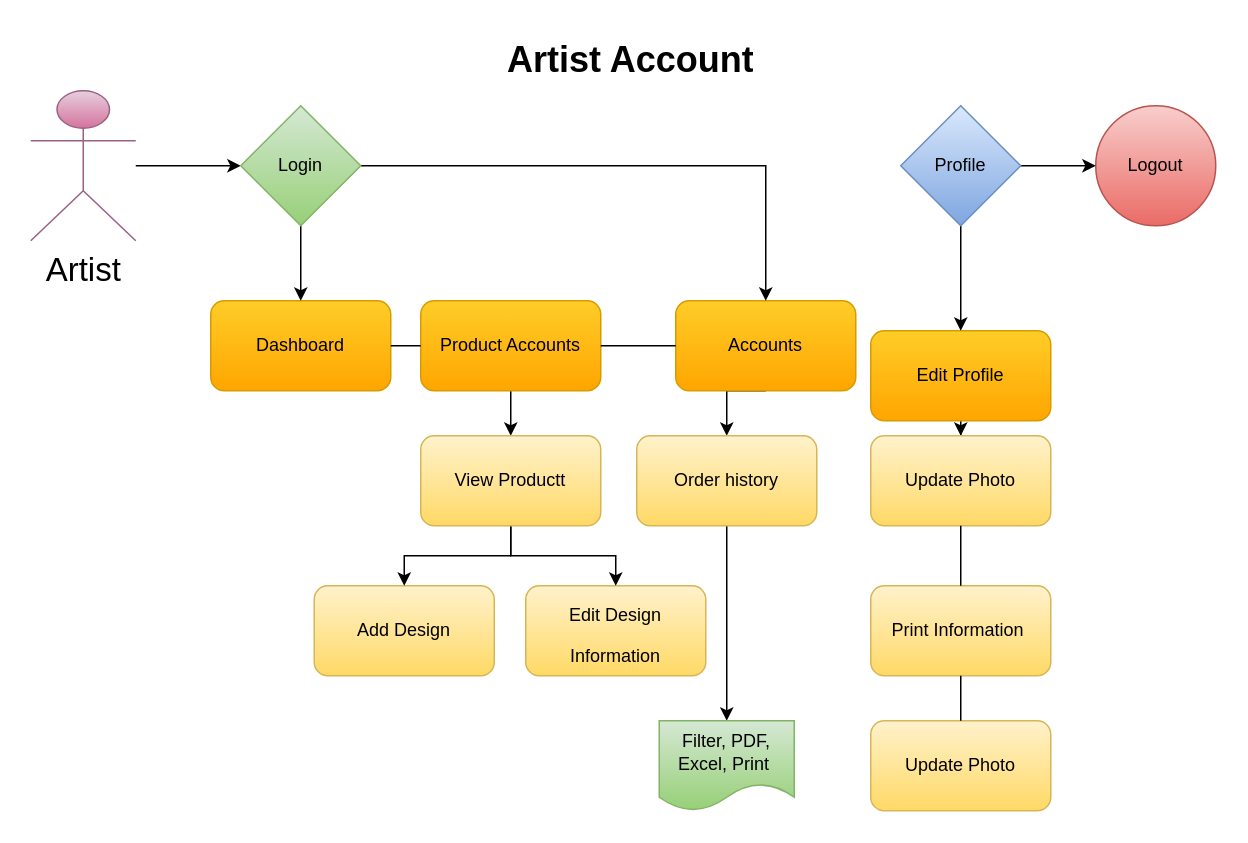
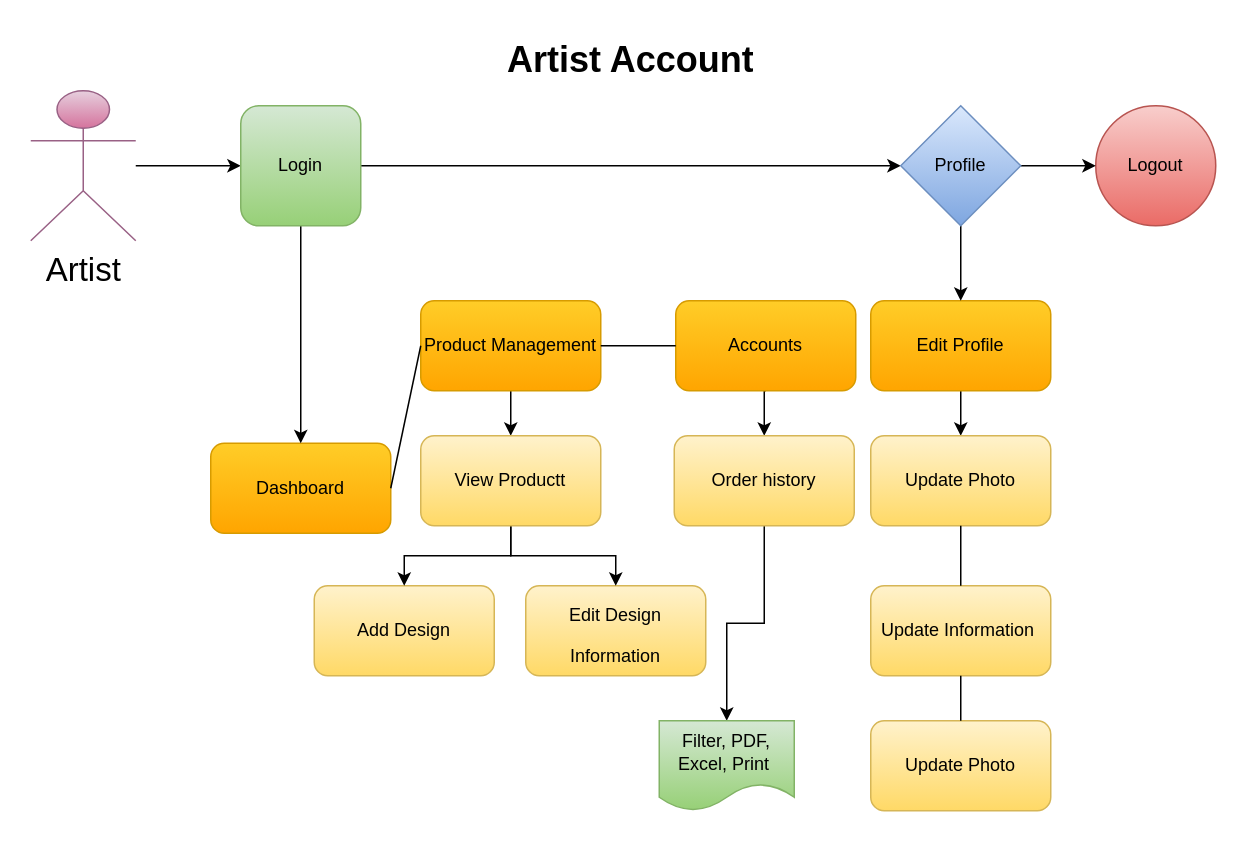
- <mxCell id="29" value="Login" style="rhombus;whiteSpace=wrap;html=1;fontSize=12;fillColor=#d5e8d4;gradientColor=#97d077;strokeColor=#82b366;" vertex="1" parent="1"><mxGeometry x="160" y="70" width="80" height="80" as="geometry" /></mxCell>
+ <mxCell id="29" value="Login" style="whiteSpace=wrap;html=1;fontSize=12;fillColor=#d5e8d4;gradientColor=#97d077;strokeColor=#82b366;rounded=1;" vertex="1" parent="1"><mxGeometry x="160" y="70" width="80" height="80" as="geometry" /></mxCell>
- <mxCell id="27" style="edgeStyle=orthogonalEdgeStyle;rounded=0;orthogonalLoop=1;jettySize=auto;html=1;exitX=1;exitY=0.5;exitDx=0;exitDy=0;fontSize=12;" edge="1" parent="1" source="29" target="6"><mxGeometry relative="1" as="geometry"><mxPoint x="660" y="110" as="targetPoint" /></mxGeometry></mxCell>
+ <mxCell id="27" style="edgeStyle=orthogonalEdgeStyle;rounded=0;orthogonalLoop=1;jettySize=auto;html=1;exitX=1;exitY=0.5;exitDx=0;exitDy=0;entryX=0;entryY=0.5;entryDx=0;entryDy=0;fontSize=12;" edge="1" parent="1" source="29" target="33"><mxGeometry relative="1" as="geometry"><mxPoint x="660" y="110" as="targetPoint" /></mxGeometry></mxCell>
- <mxCell id="2" value="Dashboard" style="rounded=1;whiteSpace=wrap;html=1;fillColor=#ffcd28;gradientColor=#ffa500;strokeColor=#d79b00;" vertex="1" parent="1"><mxGeometry x="140" y="200" width="120" height="60" as="geometry" /></mxCell>
+ <mxCell id="2" value="Dashboard" style="rounded=1;whiteSpace=wrap;html=1;fillColor=#ffcd28;gradientColor=#ffa500;strokeColor=#d79b00;" vertex="1" parent="1"><mxGeometry x="140" y="295" width="120" height="60" as="geometry" /></mxCell>
- <mxCell id="4" value="Product Accounts" style="rounded=1;whiteSpace=wrap;html=1;fillColor=#ffcd28;gradientColor=#ffa500;strokeColor=#d79b00;" vertex="1" parent="1"><mxGeometry x="280" y="200" width="120" height="60" as="geometry" /></mxCell>
+ <mxCell id="4" value="Product Management" style="rounded=1;whiteSpace=wrap;html=1;fillColor=#ffcd28;gradientColor=#ffa500;strokeColor=#d79b00;" vertex="1" parent="1"><mxGeometry x="280" y="200" width="120" height="60" as="geometry" /></mxCell>
- <mxCell id="11" value="Edit Profile" style="rounded=1;whiteSpace=wrap;html=1;fillColor=#ffcd28;gradientColor=#ffa500;strokeColor=#d79b00;" vertex="1" parent="1"><mxGeometry x="580" y="220" width="120" height="60" as="geometry" /></mxCell>
+ <mxCell id="11" value="Edit Profile" style="rounded=1;whiteSpace=wrap;html=1;fillColor=#ffcd28;gradientColor=#ffa500;strokeColor=#d79b00;" vertex="1" parent="1"><mxGeometry x="580" y="200" width="120" height="60" as="geometry" /></mxCell>
- <mxCell id="9" value="Order history" style="rounded=1;whiteSpace=wrap;html=1;fillColor=#fff2cc;gradientColor=#ffd966;strokeColor=#d6b656;" vertex="1" parent="1"><mxGeometry x="424" y="290" width="120" height="60" as="geometry" /></mxCell>
+ <mxCell id="9" value="Order history" style="rounded=1;whiteSpace=wrap;html=1;fillColor=#fff2cc;gradientColor=#ffd966;strokeColor=#d6b656;" vertex="1" parent="1"><mxGeometry x="449" y="290" width="120" height="60" as="geometry" /></mxCell>
- <mxCell id="19" value="Print Information&lt;span style=&quot;white-space: pre;&quot;&gt; &lt;/span&gt;" style="rounded=1;whiteSpace=wrap;html=1;fontSize=12;fillColor=#fff2cc;gradientColor=#ffd966;strokeColor=#d6b656;" vertex="1" parent="1"><mxGeometry x="580" y="390" width="120" height="60" as="geometry" /></mxCell>
+ <mxCell id="19" value="Update Information&lt;span style=&quot;white-space: pre;&quot;&gt; &lt;/span&gt;" style="rounded=1;whiteSpace=wrap;html=1;fontSize=12;fillColor=#fff2cc;gradientColor=#ffd966;strokeColor=#d6b656;" vertex="1" parent="1"><mxGeometry x="580" y="390" width="120" height="60" as="geometry" /></mxCell>
